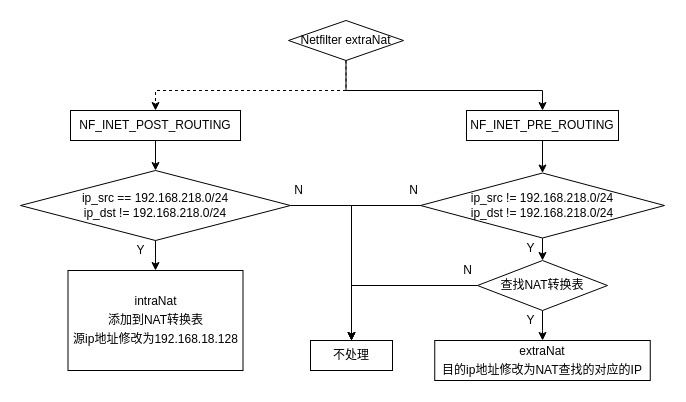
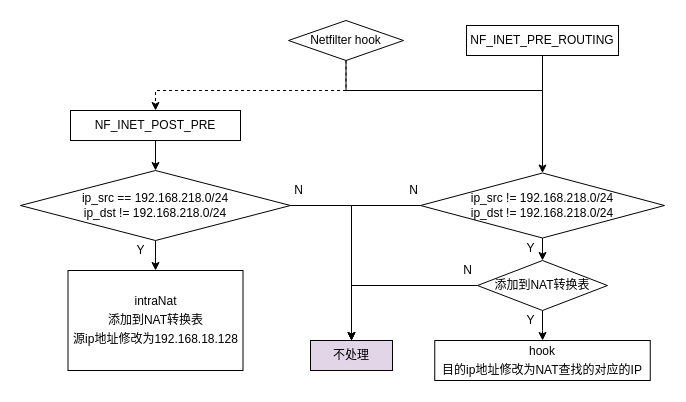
- <mxCell id="4" value="&lt;span&gt;Netfilter extraNat&lt;/span&gt;" style="rhombus;whiteSpace=wrap;html=1;" vertex="1" parent="1"><mxGeometry x="288" y="20" width="115" height="40" as="geometry" /></mxCell>
+ <mxCell id="4" value="&lt;span&gt;Netfilter hook&lt;/span&gt;" style="rhombus;whiteSpace=wrap;html=1;" vertex="1" parent="1"><mxGeometry x="288" y="20" width="115" height="40" as="geometry" /></mxCell>
- <mxCell id="6" value="&lt;div style=&quot;line-height: 19px&quot;&gt;NF_INET_POST_ROUTING&lt;/div&gt;" style="rounded=0;whiteSpace=wrap;html=1;" vertex="1" parent="1"><mxGeometry x="70" y="110.01" width="170" height="30" as="geometry" /></mxCell>
+ <mxCell id="6" value="&lt;div style=&quot;line-height: 19px&quot;&gt;NF_INET_POST_PRE&lt;/div&gt;" style="rounded=0;whiteSpace=wrap;html=1;" vertex="1" parent="1"><mxGeometry x="70" y="110.01" width="170" height="30" as="geometry" /></mxCell>
- <mxCell id="8" value="&lt;div style=&quot;line-height: 19px&quot;&gt;&lt;div style=&quot;line-height: 19px&quot;&gt;NF_INET_PRE_ROUTING&lt;/div&gt;&lt;/div&gt;" style="rounded=0;whiteSpace=wrap;html=1;" vertex="1" parent="1"><mxGeometry x="466" y="110.01" width="152" height="30" as="geometry" /></mxCell>
+ <mxCell id="8" value="&lt;div style=&quot;line-height: 19px&quot;&gt;&lt;div style=&quot;line-height: 19px&quot;&gt;NF_INET_PRE_ROUTING&lt;/div&gt;&lt;/div&gt;" style="rounded=0;whiteSpace=wrap;html=1;" vertex="1" parent="1"><mxGeometry x="466" y="25.01" width="152" height="30" as="geometry" /></mxCell>
- <mxCell id="20" value="&lt;span&gt;查找NAT转换表&lt;/span&gt;" style="rhombus;whiteSpace=wrap;html=1;" vertex="1" parent="1"><mxGeometry x="477" y="260.01" width="130" height="50" as="geometry" /></mxCell>
+ <mxCell id="20" value="&lt;span&gt;添加到NAT转换表&lt;/span&gt;" style="rhombus;whiteSpace=wrap;html=1;" vertex="1" parent="1"><mxGeometry x="477" y="260.01" width="130" height="50" as="geometry" /></mxCell>
- <mxCell id="21" value="不处理" style="whiteSpace=wrap;html=1;" vertex="1" parent="1"><mxGeometry x="310" y="340" width="82" height="30" as="geometry" /></mxCell>
+ <mxCell id="21" value="不处理" style="whiteSpace=wrap;html=1;fillColor=#e1d5e7;" vertex="1" parent="1"><mxGeometry x="310" y="340" width="82" height="30" as="geometry" /></mxCell>
- <mxCell id="17" value="&lt;div style=&quot;line-height: 19px&quot;&gt;extraNat&lt;/div&gt;&lt;div style=&quot;line-height: 19px&quot;&gt;目的ip地址修改为NAT查找的对应的IP&lt;/div&gt;" style="whiteSpace=wrap;html=1;" vertex="1" parent="1"><mxGeometry x="434.25" y="340" width="215.5" height="40" as="geometry" /></mxCell>
+ <mxCell id="17" value="&lt;div style=&quot;line-height: 19px&quot;&gt;hook&lt;/div&gt;&lt;div style=&quot;line-height: 19px&quot;&gt;目的ip地址修改为NAT查找的对应的IP&lt;/div&gt;" style="whiteSpace=wrap;html=1;" vertex="1" parent="1"><mxGeometry x="434.25" y="340" width="215.5" height="40" as="geometry" /></mxCell>
